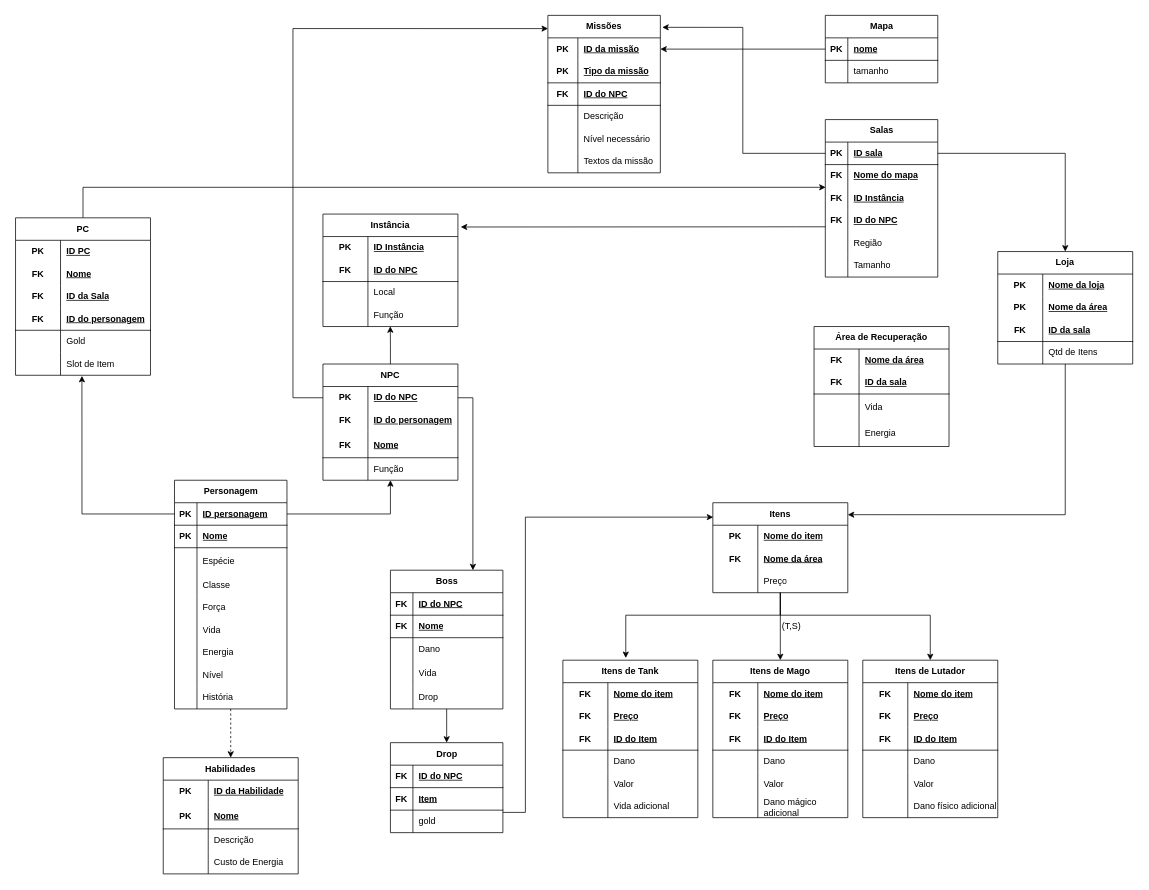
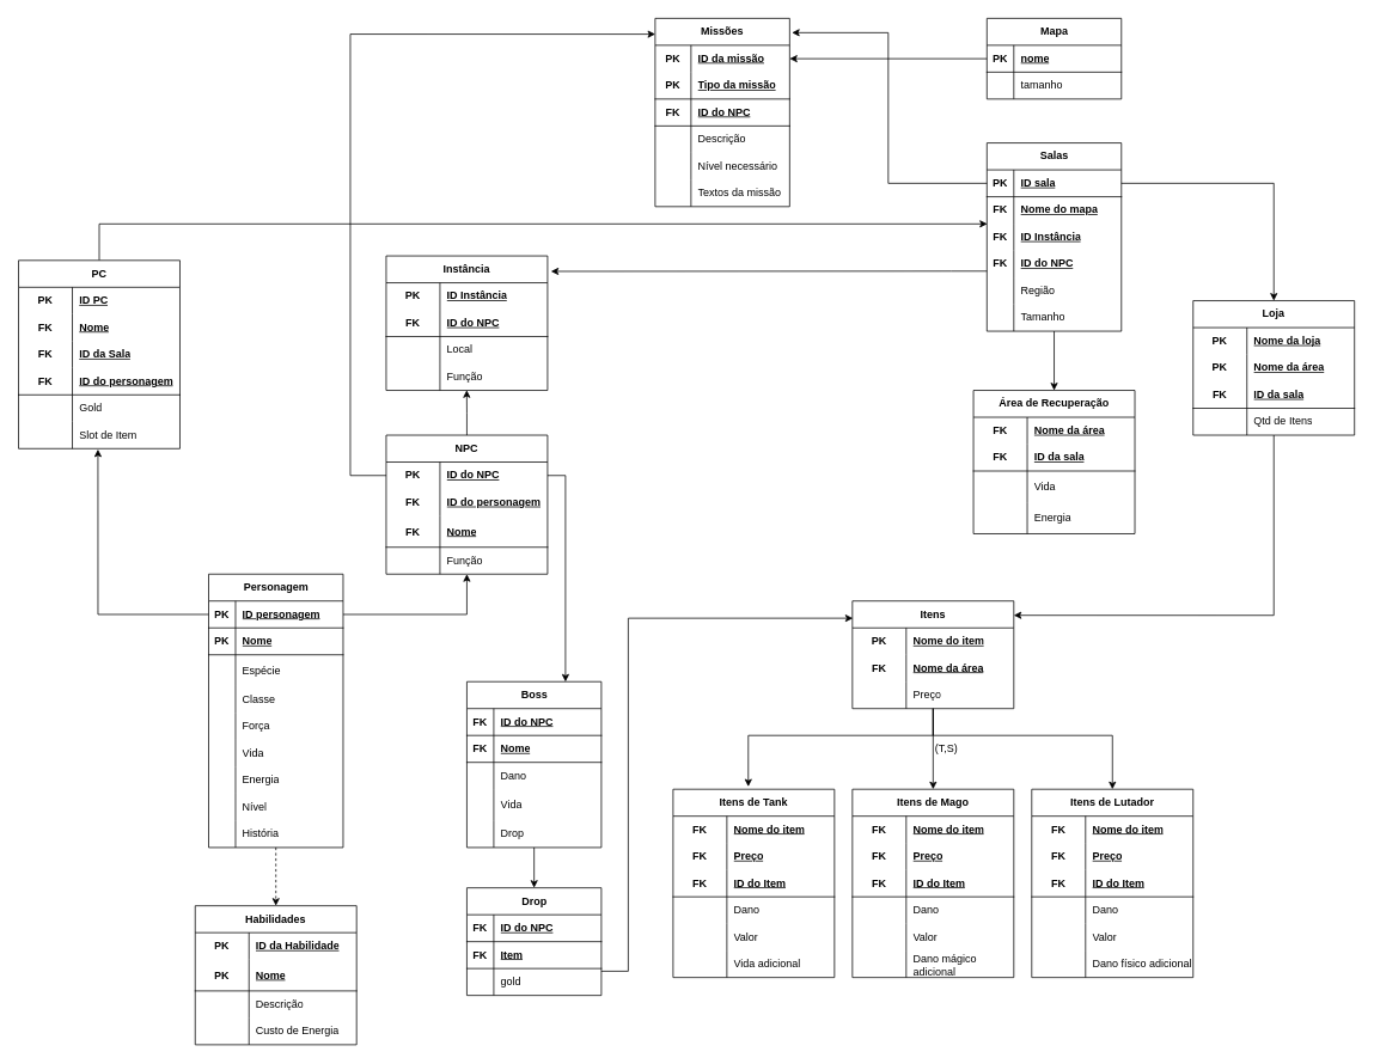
+ <mxCell id="10" style="edgeStyle=orthogonalEdgeStyle;rounded=0;orthogonalLoop=1;jettySize=auto;html=1;entryX=0.5;entryY=0;entryDx=0;entryDy=0;" edge="1" parent="1" source="11" target="49"><mxGeometry relative="1" as="geometry" /></mxCell>
